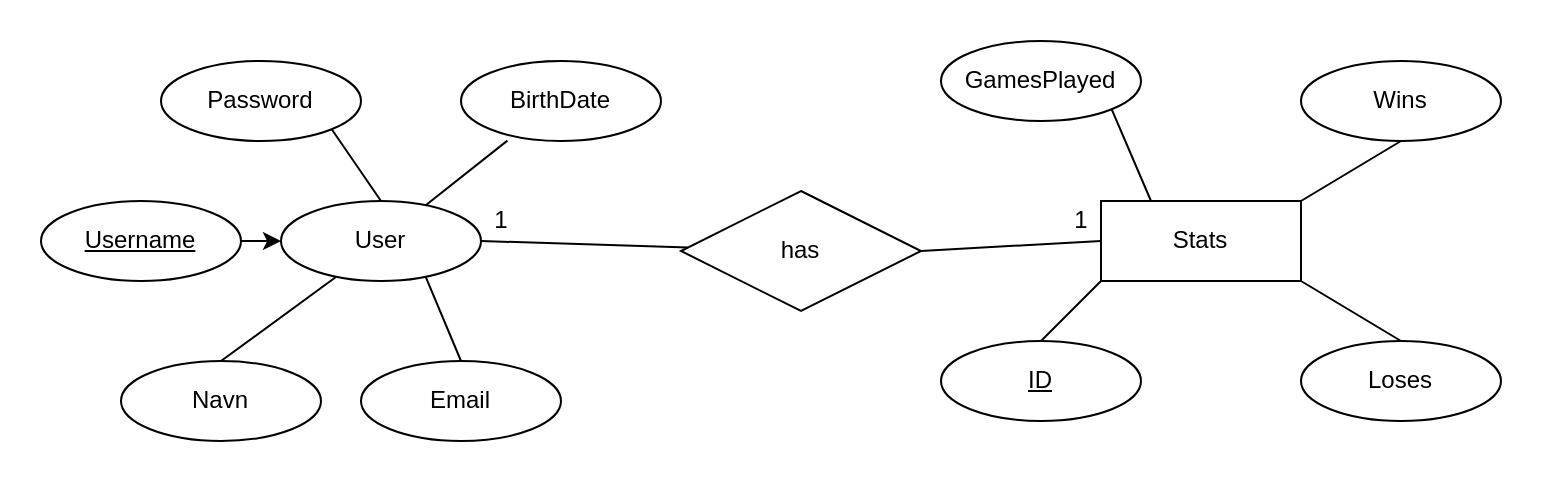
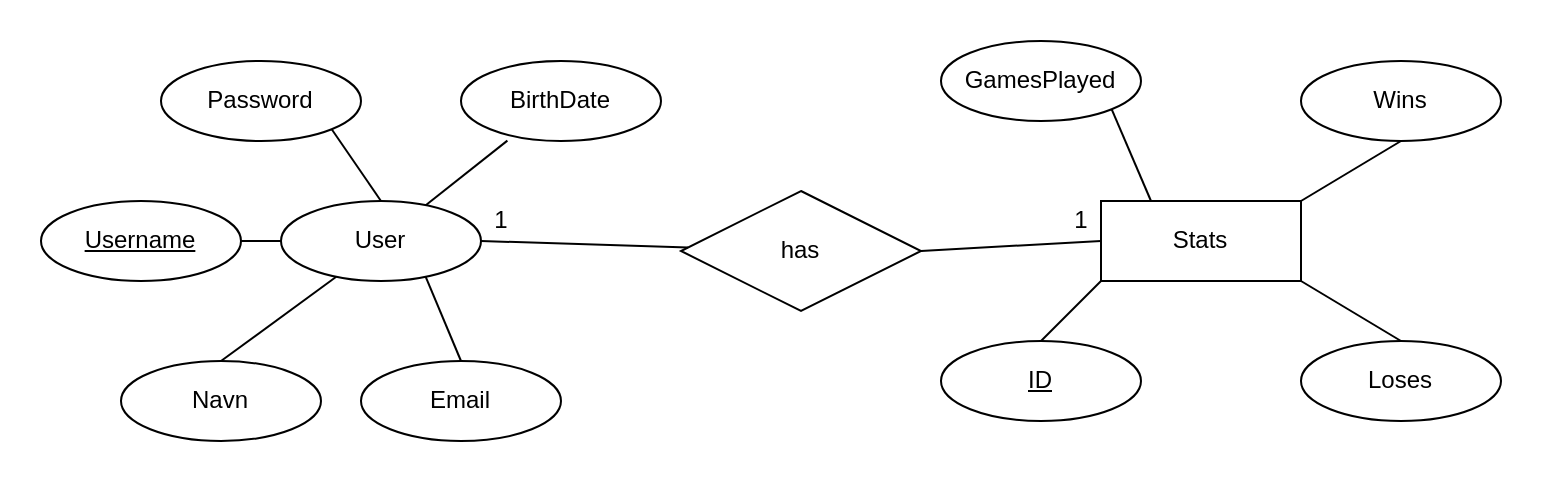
- <mxCell id="4" value="" style="endArrow=classic;html=1;rounded=0;exitX=1;exitY=0.5;exitDx=0;exitDy=0;entryX=0;entryY=0.5;entryDx=0;entryDy=0;" parent="1" source="3" target="2" edge="1"><mxGeometry relative="1" as="geometry"><mxPoint x="280" y="230" as="sourcePoint" /><mxPoint x="440" y="230" as="targetPoint" /></mxGeometry></mxCell>
+ <mxCell id="4" value="" style="endArrow=none;html=1;rounded=0;exitX=1;exitY=0.5;exitDx=0;exitDy=0;entryX=0;entryY=0.5;entryDx=0;entryDy=0;" parent="1" source="3" target="2" edge="1"><mxGeometry relative="1" as="geometry"><mxPoint x="280" y="230" as="sourcePoint" /><mxPoint x="440" y="230" as="targetPoint" /></mxGeometry></mxCell>
